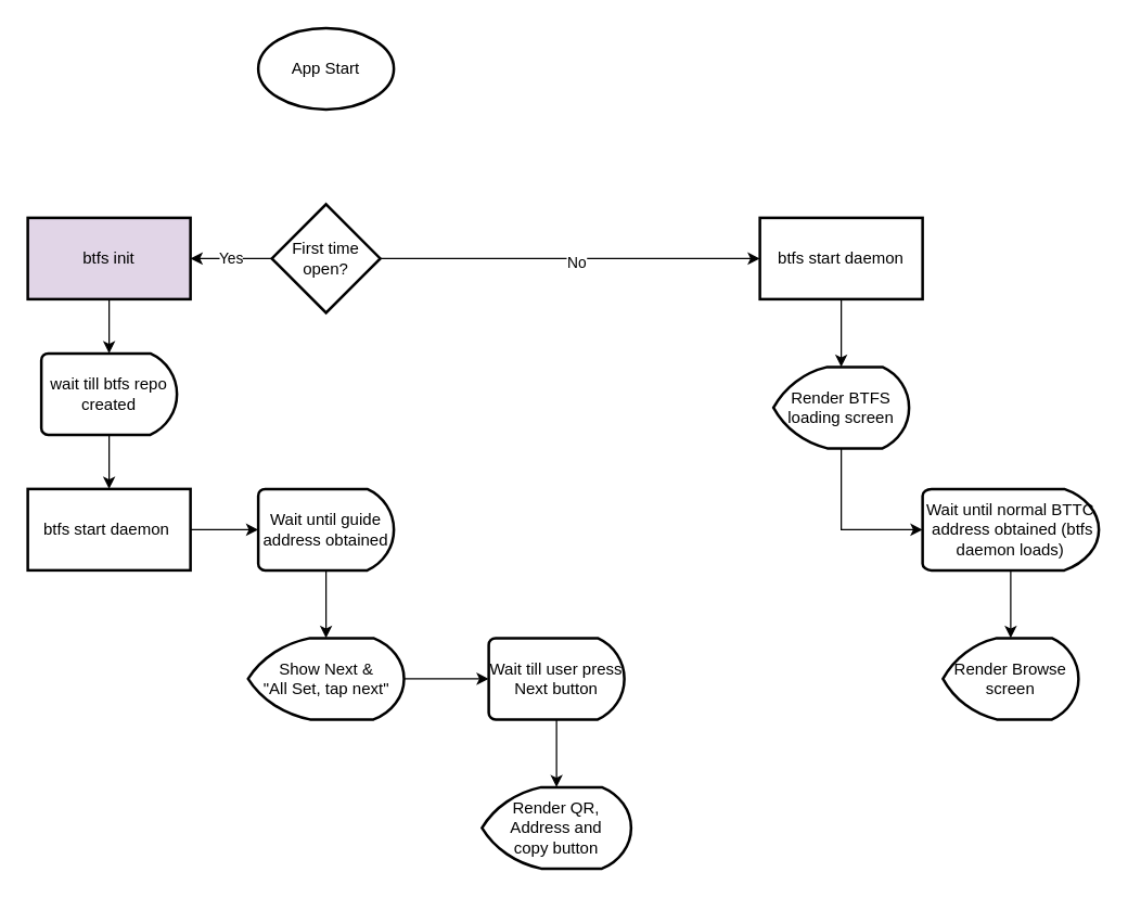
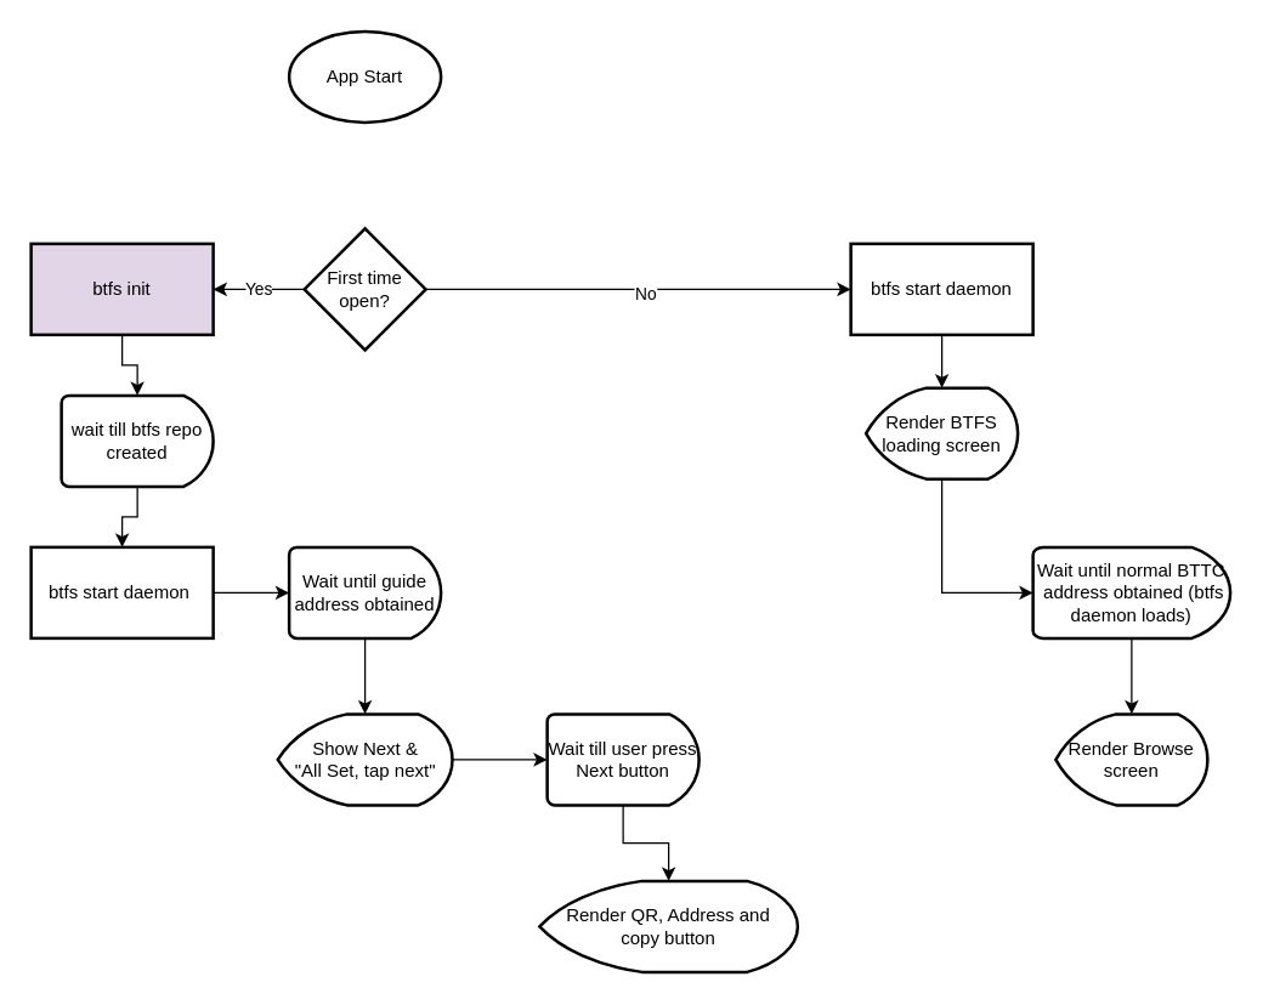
- <mxCell id="10" value="wait till btfs repo created" style="strokeWidth=2;html=1;shape=mxgraph.flowchart.delay;whiteSpace=wrap;" vertex="1" parent="1"><mxGeometry x="30" y="260" width="100" height="60" as="geometry" /></mxCell>
+ <mxCell id="10" value="wait till btfs repo created" style="strokeWidth=2;html=1;shape=mxgraph.flowchart.delay;whiteSpace=wrap;" vertex="1" parent="1"><mxGeometry x="40" y="260" width="100" height="60" as="geometry" /></mxCell>
- <mxCell id="25" value="Render BTFS loading screen" style="strokeWidth=2;html=1;shape=mxgraph.flowchart.display;whiteSpace=wrap;" vertex="1" parent="1"><mxGeometry x="570" y="270" width="100" height="60" as="geometry" /></mxCell>
+ <mxCell id="25" value="Render BTFS loading screen" style="strokeWidth=2;html=1;shape=mxgraph.flowchart.display;whiteSpace=wrap;" vertex="1" parent="1"><mxGeometry x="570" y="255" width="100" height="60" as="geometry" /></mxCell>
- <mxCell id="17" value="Render QR, Address and &lt;br&gt;copy button" style="strokeWidth=2;html=1;shape=mxgraph.flowchart.display;whiteSpace=wrap;" vertex="1" parent="1"><mxGeometry x="355" y="580" width="110" height="60" as="geometry" /></mxCell>
+ <mxCell id="17" value="Render QR, Address and &lt;br&gt;copy button" style="strokeWidth=2;html=1;shape=mxgraph.flowchart.display;whiteSpace=wrap;" vertex="1" parent="1"><mxGeometry x="355" y="580" width="170" height="60" as="geometry" /></mxCell>
